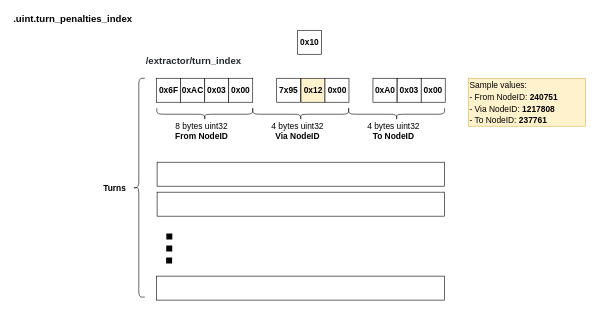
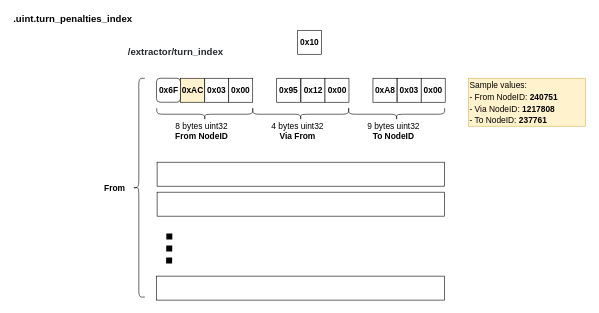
- <mxCell id="3" value="&lt;span style=&quot;color: rgb(36 , 41 , 46)&quot;&gt;/extractor/turn_index&lt;/span&gt;" style="text;html=1;strokeColor=none;fillColor=none;align=left;verticalAlign=middle;whiteSpace=wrap;rounded=0;fontSize=16;fontStyle=1" parent="1" vertex="1"><mxGeometry x="241" y="90" width="245" height="20" as="geometry" /></mxCell>
+ <mxCell id="3" value="&lt;span style=&quot;color: rgb(36 , 41 , 46)&quot;&gt;/extractor/turn_index&lt;/span&gt;" style="text;html=1;strokeColor=none;fillColor=none;align=left;verticalAlign=middle;whiteSpace=wrap;rounded=0;fontSize=16;fontStyle=1" parent="1" vertex="1"><mxGeometry x="211" y="75" width="245" height="20" as="geometry" /></mxCell>
- <mxCell id="4" value="0x6F" style="rounded=0;whiteSpace=wrap;html=1;fontStyle=1;fontSize=14;" parent="1" vertex="1"><mxGeometry x="260.5" y="130" width="40" height="40" as="geometry" /></mxCell>
+ <mxCell id="4" value="0x6F" style="whiteSpace=wrap;html=1;fontStyle=1;fontSize=14;rounded=1;" parent="1" vertex="1"><mxGeometry x="260.5" y="130" width="40" height="40" as="geometry" /></mxCell>
- <mxCell id="5" value="0xAC" style="rounded=0;whiteSpace=wrap;html=1;fontStyle=1;fontSize=14;" parent="1" vertex="1"><mxGeometry x="300.5" y="130" width="40" height="40" as="geometry" /></mxCell>
+ <mxCell id="5" value="0xAC" style="rounded=0;whiteSpace=wrap;html=1;fontStyle=1;fontSize=14;fillColor=#fff2cc;" parent="1" vertex="1"><mxGeometry x="300.5" y="130" width="40" height="40" as="geometry" /></mxCell>
- <mxCell id="18" value="7x95" style="rounded=0;whiteSpace=wrap;html=1;fontStyle=1;fontSize=14;" vertex="1" parent="1"><mxGeometry x="461" y="130" width="40" height="40" as="geometry" /></mxCell>
+ <mxCell id="18" value="0x95" style="rounded=0;whiteSpace=wrap;html=1;fontStyle=1;fontSize=14;" vertex="1" parent="1"><mxGeometry x="461" y="130" width="40" height="40" as="geometry" /></mxCell>
- <mxCell id="19" value="0x12" style="rounded=0;whiteSpace=wrap;html=1;fontStyle=1;fontSize=14;fillColor=#fff2cc;" vertex="1" parent="1"><mxGeometry x="501.5" y="130" width="40" height="40" as="geometry" /></mxCell>
+ <mxCell id="19" value="0x12" style="rounded=0;whiteSpace=wrap;html=1;fontStyle=1;fontSize=14;" vertex="1" parent="1"><mxGeometry x="501.5" y="130" width="40" height="40" as="geometry" /></mxCell>
- <mxCell id="21" value="0xA0" style="rounded=0;whiteSpace=wrap;html=1;fontStyle=1;fontSize=14;" vertex="1" parent="1"><mxGeometry x="621.5" y="130" width="40" height="40" as="geometry" /></mxCell>
+ <mxCell id="21" value="0xA8" style="rounded=0;whiteSpace=wrap;html=1;fontStyle=1;fontSize=14;" vertex="1" parent="1"><mxGeometry x="621.5" y="130" width="40" height="40" as="geometry" /></mxCell>
- <mxCell id="25" value="4 bytes uint32&lt;br&gt;&lt;b&gt;Via NodeID&lt;br&gt;&lt;/b&gt;" style="text;html=1;strokeColor=none;fillColor=none;align=center;verticalAlign=middle;whiteSpace=wrap;rounded=0;fontSize=14;" vertex="1" parent="1"><mxGeometry x="441" y="190" width="109.5" height="55" as="geometry" /></mxCell>
+ <mxCell id="25" value="4 bytes uint32&lt;br&gt;&lt;b&gt;Via From&lt;br&gt;&lt;/b&gt;" style="text;html=1;strokeColor=none;fillColor=none;align=center;verticalAlign=middle;whiteSpace=wrap;rounded=0;fontSize=14;" vertex="1" parent="1"><mxGeometry x="441" y="190" width="109.5" height="55" as="geometry" /></mxCell>
- <mxCell id="27" value="4 bytes uint32&lt;br&gt;&lt;b&gt;To NodeID&lt;br&gt;&lt;/b&gt;" style="text;html=1;strokeColor=none;fillColor=none;align=center;verticalAlign=middle;whiteSpace=wrap;rounded=0;fontSize=14;" vertex="1" parent="1"><mxGeometry x="601" y="190" width="109.5" height="55" as="geometry" /></mxCell>
+ <mxCell id="27" value="9 bytes uint32&lt;br&gt;&lt;b&gt;To NodeID&lt;br&gt;&lt;/b&gt;" style="text;html=1;strokeColor=none;fillColor=none;align=center;verticalAlign=middle;whiteSpace=wrap;rounded=0;fontSize=14;" vertex="1" parent="1"><mxGeometry x="601" y="190" width="109.5" height="55" as="geometry" /></mxCell>
- <mxCell id="13" value="&lt;b&gt;Turns&lt;br&gt;&lt;/b&gt;" style="text;html=1;strokeColor=none;fillColor=none;align=center;verticalAlign=middle;whiteSpace=wrap;rounded=0;fontSize=14;" parent="1" vertex="1"><mxGeometry x="151" y="297.5" width="80" height="30" as="geometry" /></mxCell>
+ <mxCell id="13" value="&lt;b&gt;From&lt;br&gt;&lt;/b&gt;" style="text;html=1;strokeColor=none;fillColor=none;align=center;verticalAlign=middle;whiteSpace=wrap;rounded=0;fontSize=14;" parent="1" vertex="1"><mxGeometry x="151" y="297.5" width="80" height="30" as="geometry" /></mxCell>
